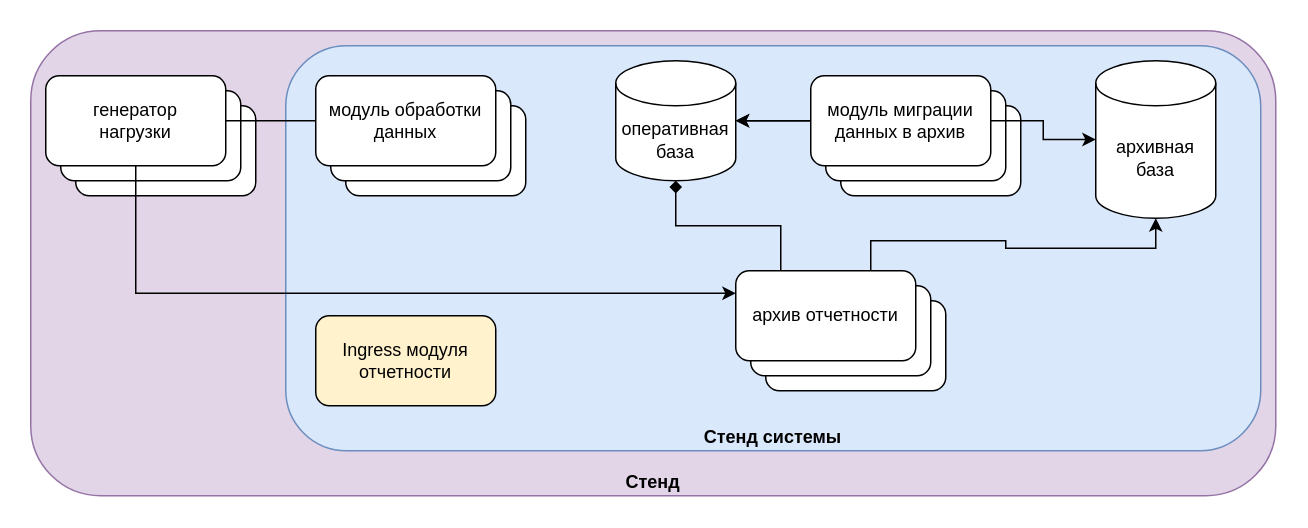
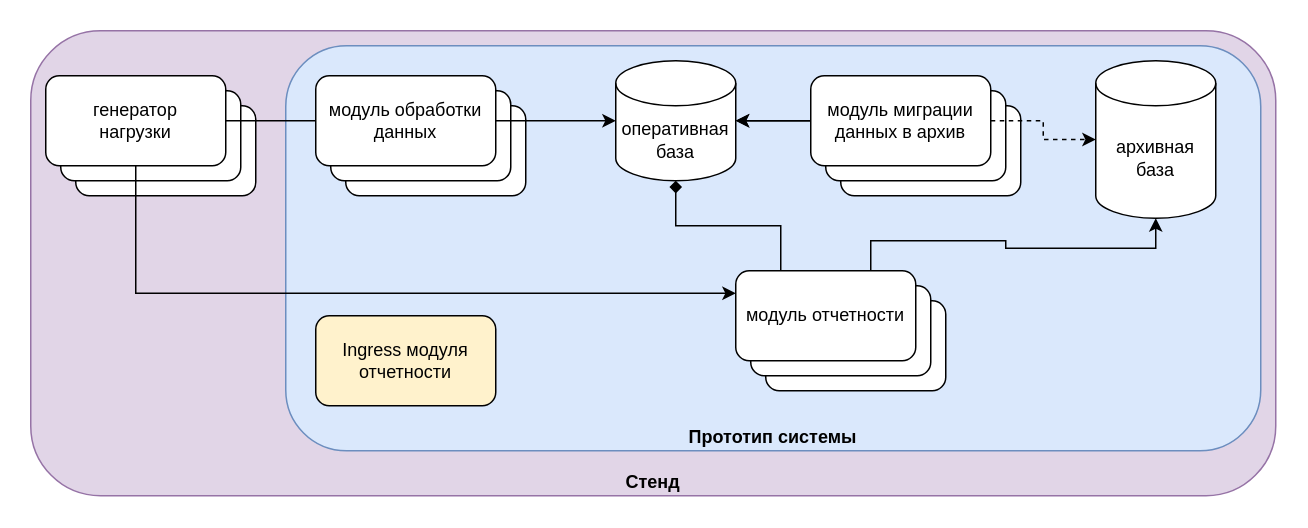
+ <mxCell id="15" style="edgeStyle=orthogonalEdgeStyle;rounded=0;orthogonalLoop=1;jettySize=auto;html=1;entryX=0;entryY=0.5;entryDx=0;entryDy=0;entryPerimeter=0;" parent="1" source="16" target="17" edge="1"><mxGeometry relative="1" as="geometry" /></mxCell>
- <mxCell id="19" style="edgeStyle=orthogonalEdgeStyle;rounded=0;orthogonalLoop=1;jettySize=auto;html=1;entryX=0;entryY=0.5;entryDx=0;entryDy=0;entryPerimeter=0;" parent="1" source="21" target="22" edge="1"><mxGeometry relative="1" as="geometry" /></mxCell>
+ <mxCell id="19" style="edgeStyle=orthogonalEdgeStyle;rounded=0;orthogonalLoop=1;jettySize=auto;html=1;entryX=0;entryY=0.5;entryDx=0;entryDy=0;entryPerimeter=0;dashed=1;" parent="1" source="21" target="22" edge="1"><mxGeometry relative="1" as="geometry" /></mxCell>
- <mxCell id="25" value="архив отчетности" style="rounded=1;whiteSpace=wrap;html=1;" parent="1" vertex="1"><mxGeometry x="490" y="180" width="120" height="60" as="geometry" /></mxCell>
+ <mxCell id="25" value="модуль отчетности" style="rounded=1;whiteSpace=wrap;html=1;" parent="1" vertex="1"><mxGeometry x="490" y="180" width="120" height="60" as="geometry" /></mxCell>
- <mxCell id="3" value="&lt;b&gt;Стенд системы&lt;/b&gt;" style="rounded=1;whiteSpace=wrap;html=1;verticalAlign=bottom;align=center;fillColor=#dae8fc;strokeColor=#6c8ebf;" vertex="1" parent="1"><mxGeometry x="190" y="30" width="650" height="270" as="geometry" /></mxCell>
+ <mxCell id="3" value="&lt;b&gt;Прототип системы&lt;/b&gt;" style="rounded=1;whiteSpace=wrap;html=1;verticalAlign=bottom;align=center;fillColor=#dae8fc;strokeColor=#6c8ebf;" vertex="1" parent="1"><mxGeometry x="190" y="30" width="650" height="270" as="geometry" /></mxCell>
